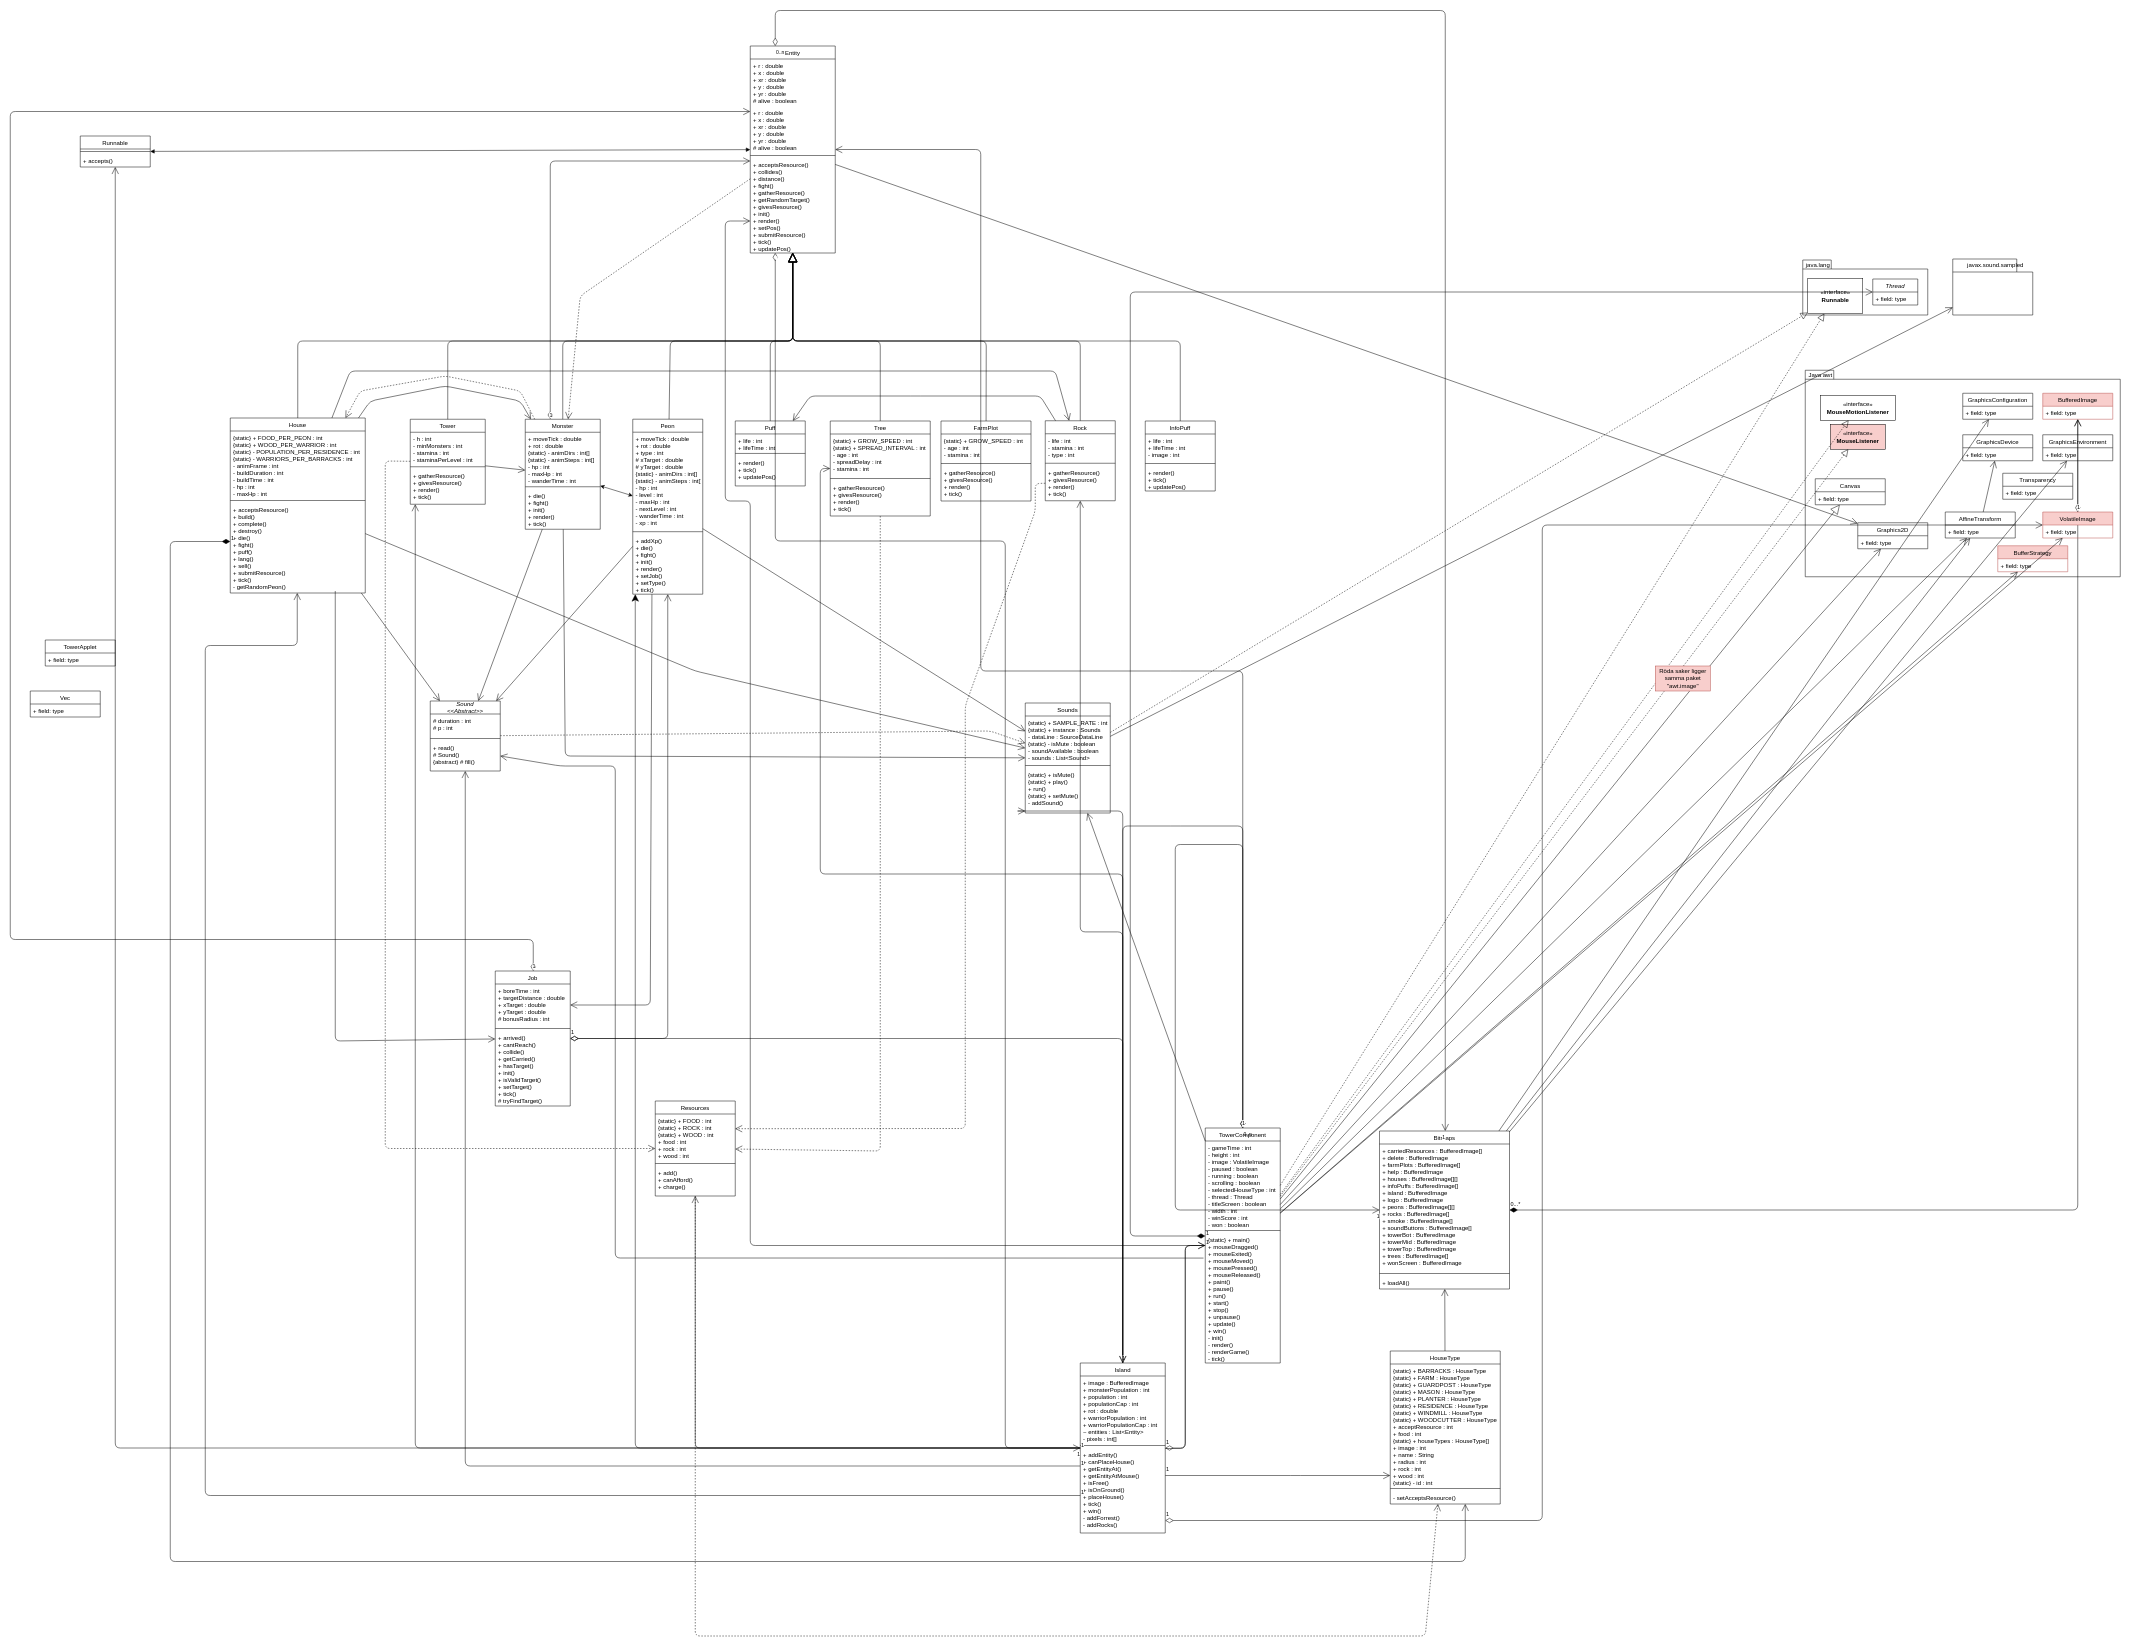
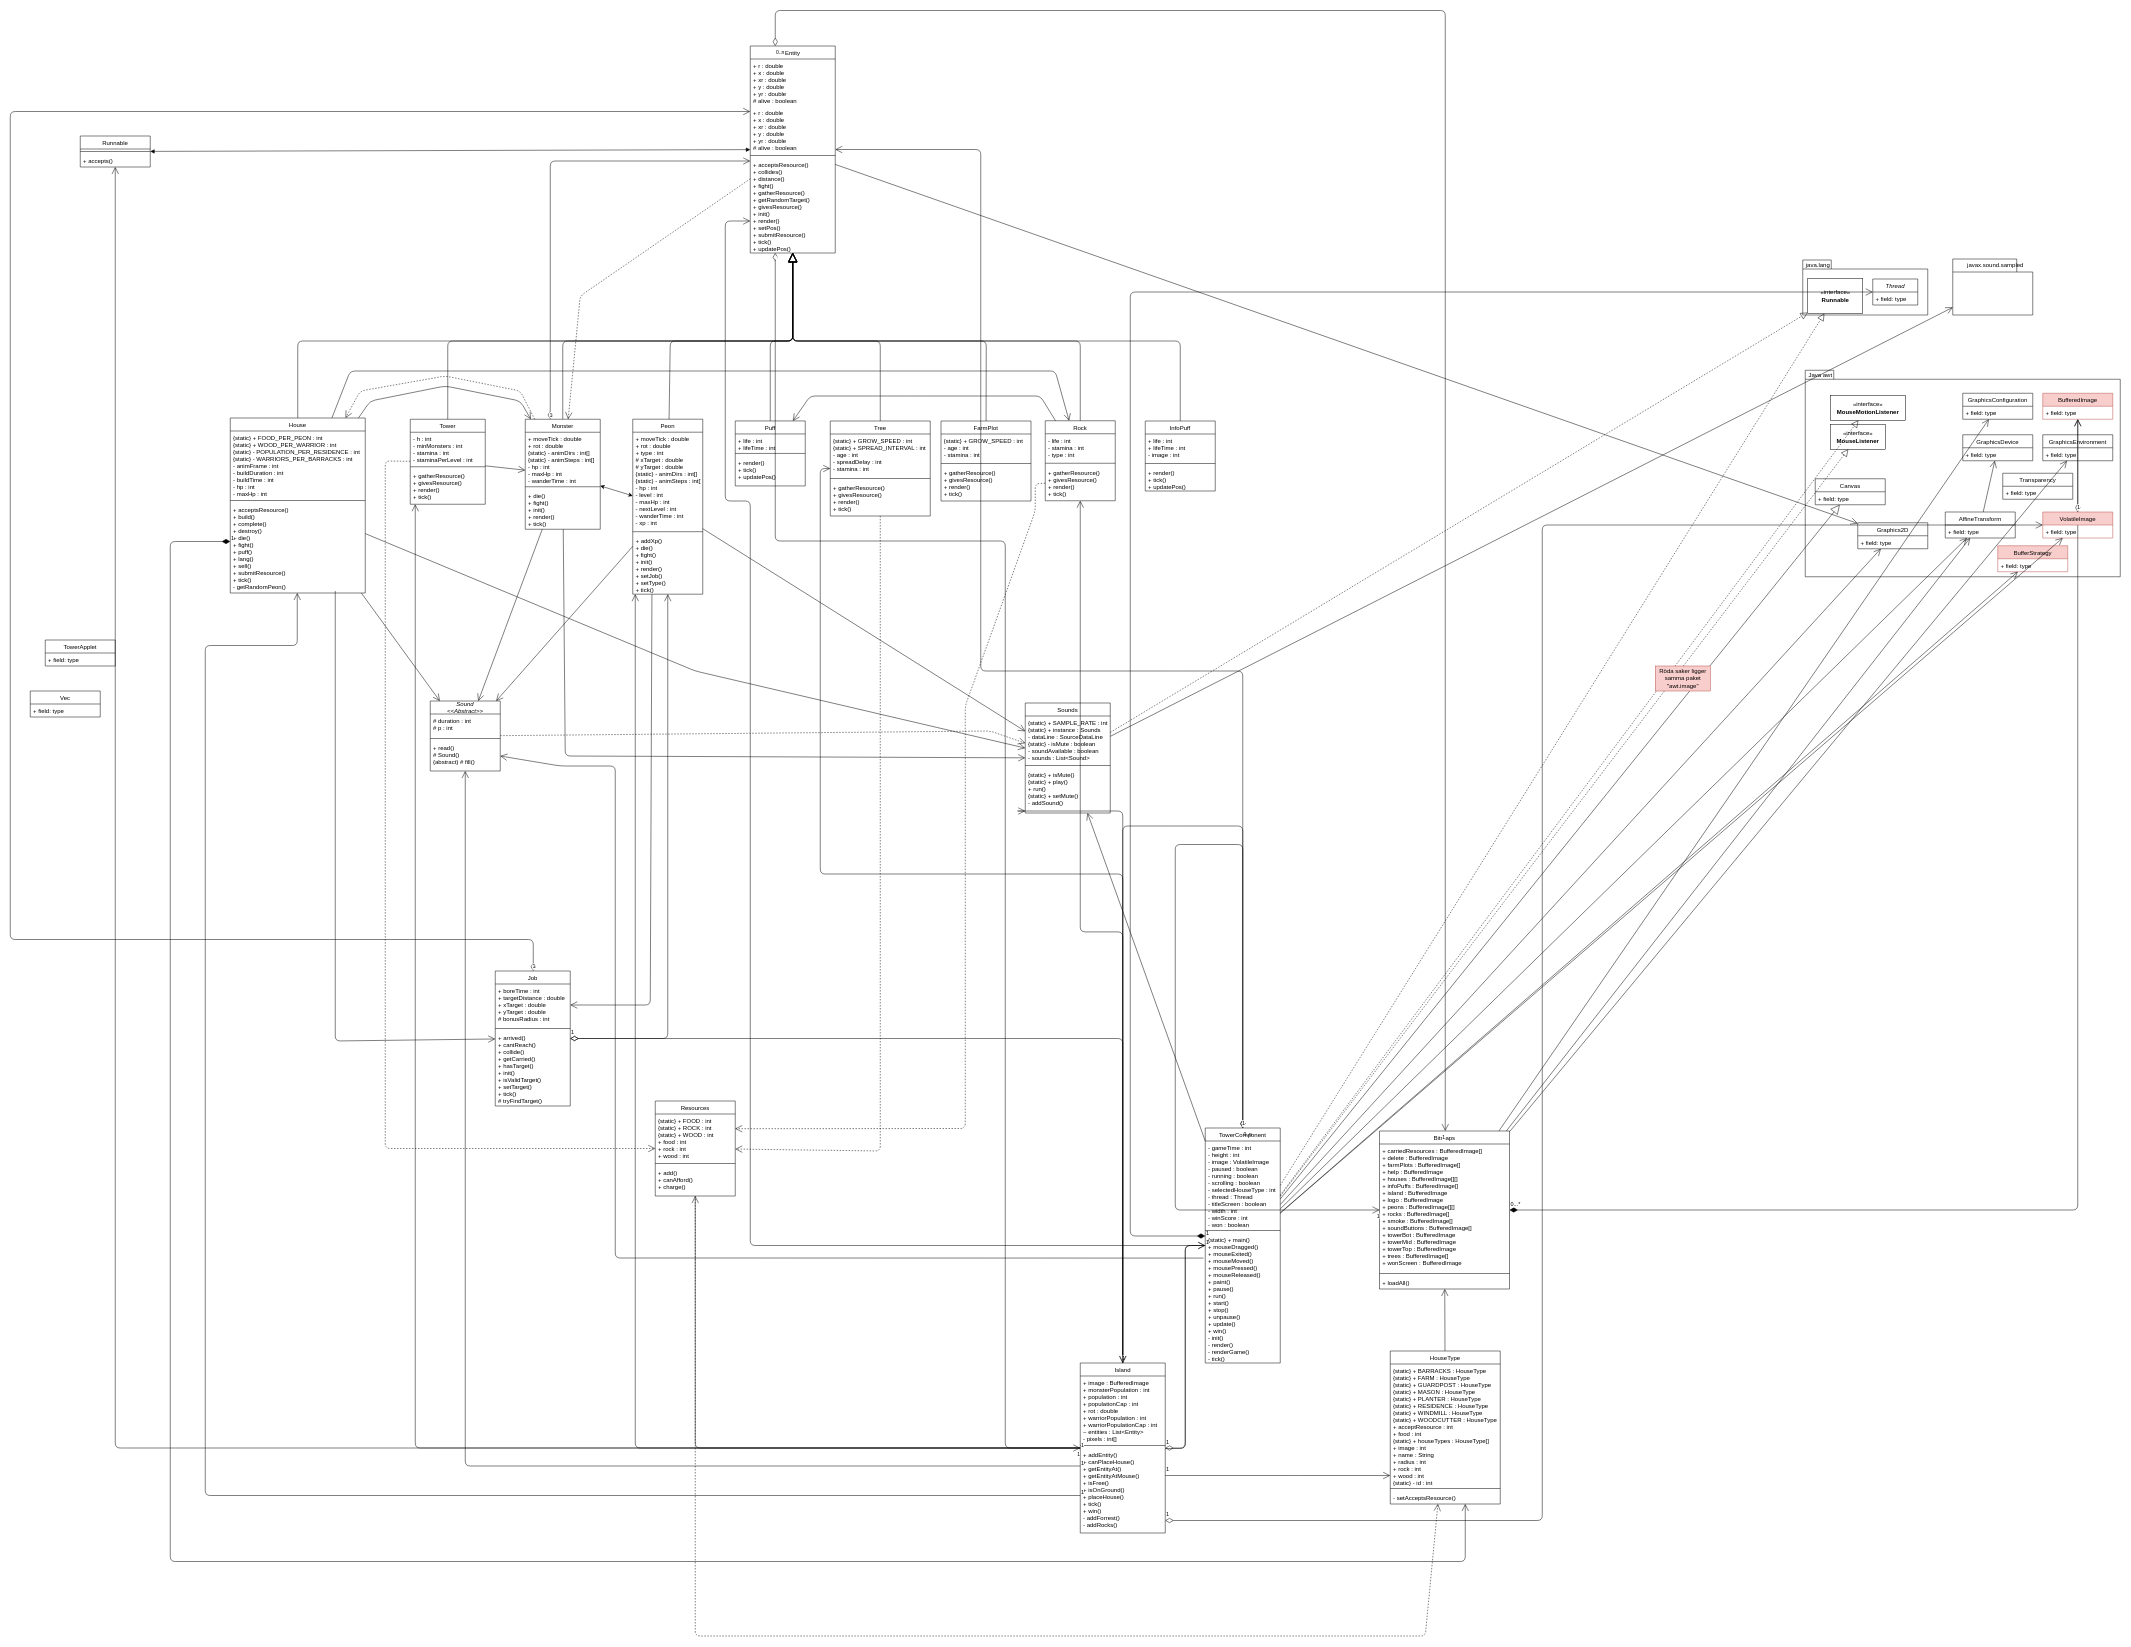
- <mxCell id="79" value="«interface»&lt;br&gt;&lt;b&gt;MouseMotionListener&lt;/b&gt;" style="html=1;" parent="1" vertex="1"><mxGeometry x="3640" y="789.5" width="150" height="50" as="geometry" /></mxCell>
+ <mxCell id="79" value="«interface»&lt;br&gt;&lt;b&gt;MouseMotionListener&lt;/b&gt;" style="html=1;" parent="1" vertex="1"><mxGeometry x="3660" y="789.5" width="150" height="50" as="geometry" /></mxCell>
- <mxCell id="78" value="«interface»&lt;br&gt;&lt;b&gt;MouseListener&lt;/b&gt;" style="html=1;fillColor=#f8cecc;" parent="1" vertex="1"><mxGeometry x="3660" y="847.5" width="110" height="50" as="geometry" /></mxCell>
+ <mxCell id="78" value="«interface»&lt;br&gt;&lt;b&gt;MouseListener&lt;/b&gt;" style="html=1;" parent="1" vertex="1"><mxGeometry x="3660" y="847.5" width="110" height="50" as="geometry" /></mxCell>
- <mxCell id="126" value="1" style="endArrow=classic;html=1;endSize=12;startArrow=none;startSize=14;startFill=0;edgeStyle=orthogonalEdgeStyle;align=left;verticalAlign=bottom;strokeWidth=1;" parent="1" source="29" target="189" edge="1"><mxGeometry x="-1" y="3" relative="1" as="geometry"><mxPoint x="1960" y="1767" as="sourcePoint" /><mxPoint x="1360" y="1413" as="targetPoint" /><Array as="points"><mxPoint x="1270" y="2895" /></Array></mxGeometry></mxCell>
+ <mxCell id="126" value="1" style="endArrow=open;html=1;endSize=12;startArrow=none;startSize=14;startFill=0;edgeStyle=orthogonalEdgeStyle;align=left;verticalAlign=bottom;strokeWidth=1;" parent="1" source="29" target="189" edge="1"><mxGeometry x="-1" y="3" relative="1" as="geometry"><mxPoint x="1960" y="1767" as="sourcePoint" /><mxPoint x="1360" y="1413" as="targetPoint" /><Array as="points"><mxPoint x="1270" y="2895" /></Array></mxGeometry></mxCell>
